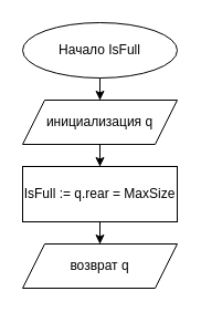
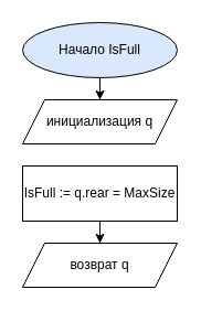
- <mxCell id="3" value="Начало&amp;nbsp;IsFull" style="ellipse;whiteSpace=wrap;html=1;" parent="1" vertex="1"><mxGeometry x="20" y="20" width="140" height="50" as="geometry" /></mxCell>
+ <mxCell id="3" value="Начало&amp;nbsp;IsFull" style="ellipse;whiteSpace=wrap;html=1;fillColor=#dae8fc;" parent="1" vertex="1"><mxGeometry x="20" y="20" width="140" height="50" as="geometry" /></mxCell>
- <mxCell id="4" style="edgeStyle=orthogonalEdgeStyle;rounded=0;orthogonalLoop=1;jettySize=auto;html=1;entryX=0.5;entryY=0;entryDx=0;entryDy=0;" parent="1" source="5" target="7" edge="1"><mxGeometry relative="1" as="geometry"><mxPoint x="90" y="150" as="targetPoint" /></mxGeometry></mxCell>
